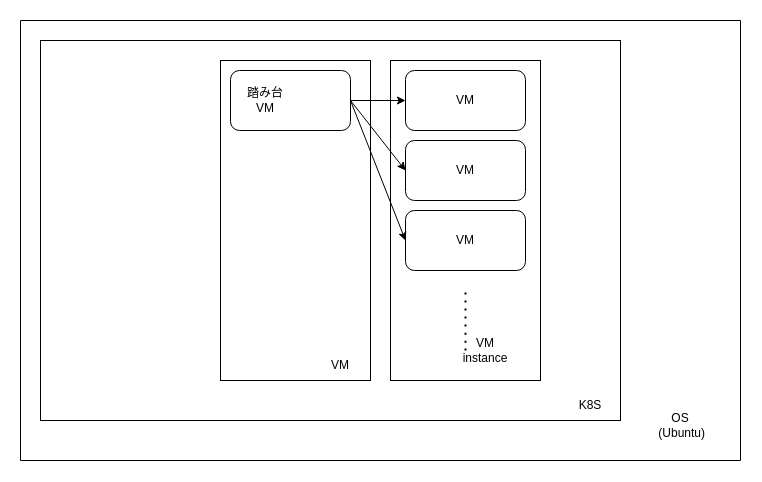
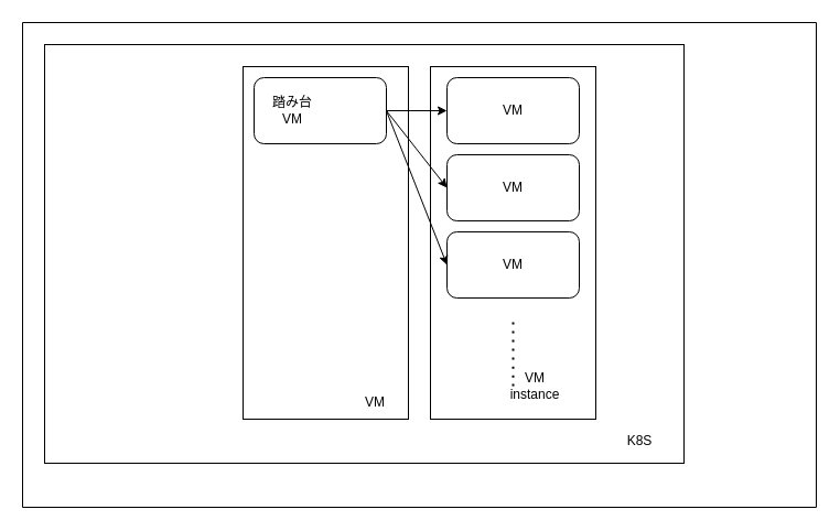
- <mxCell id="5" value="K8S" style="text;html=1;strokeColor=none;fillColor=none;align=center;verticalAlign=middle;whiteSpace=wrap;rounded=0;shadow=0;labelBackgroundColor=none;" vertex="1" parent="2"><mxGeometry x="540" y="370" width="60" height="30" as="geometry" /></mxCell>
+ <mxCell id="5" value="K8S" style="text;html=1;strokeColor=none;fillColor=none;align=center;verticalAlign=middle;whiteSpace=wrap;rounded=0;shadow=0;labelBackgroundColor=none;" vertex="1" parent="2"><mxGeometry x="530" y="365" width="60" height="30" as="geometry" /></mxCell>
- <mxCell id="4" value="OS&lt;br&gt;&amp;nbsp;(Ubuntu)" style="text;html=1;strokeColor=none;fillColor=none;align=center;verticalAlign=middle;whiteSpace=wrap;rounded=0;shadow=0;labelBackgroundColor=none;" vertex="1" parent="2"><mxGeometry x="630" y="390" width="60" height="30" as="geometry" /></mxCell>
